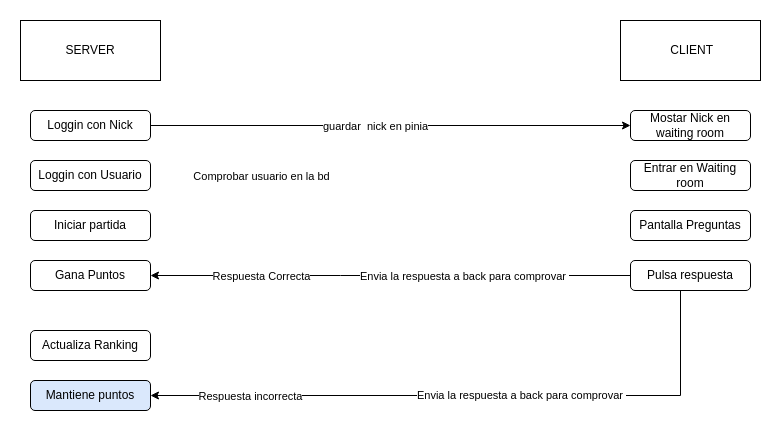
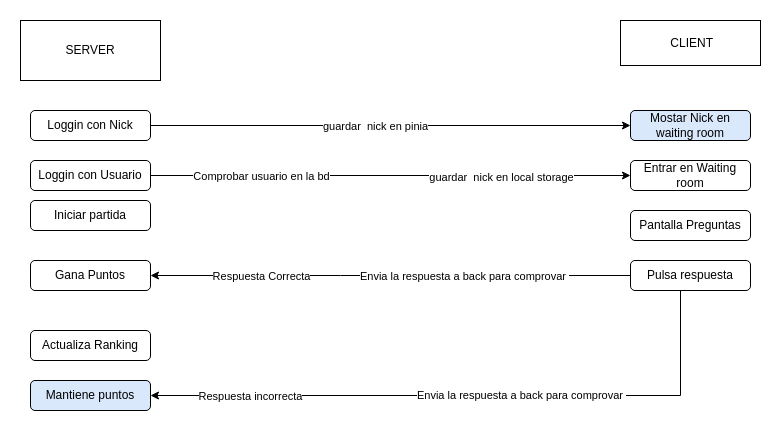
- <mxCell id="3" value="&amp;nbsp;CLIENT" style="rounded=0;whiteSpace=wrap;html=1;" vertex="1" parent="1"><mxGeometry x="620" y="20" width="140" height="60" as="geometry" /></mxCell>
+ <mxCell id="3" value="&amp;nbsp;CLIENT" style="rounded=0;whiteSpace=wrap;html=1;" vertex="1" parent="1"><mxGeometry x="620" y="20" width="140" height="45" as="geometry" /></mxCell>
- <mxCell id="9" value="Mostar Nick en waiting room" style="rounded=1;whiteSpace=wrap;html=1;" vertex="1" parent="1"><mxGeometry x="630" y="110" width="120" height="30" as="geometry" /></mxCell>
+ <mxCell id="9" value="Mostar Nick en waiting room" style="rounded=1;whiteSpace=wrap;html=1;fillColor=#dae8fc;" vertex="1" parent="1"><mxGeometry x="630" y="110" width="120" height="30" as="geometry" /></mxCell>
+ <mxCell id="10" style="edgeStyle=orthogonalEdgeStyle;rounded=0;orthogonalLoop=1;jettySize=auto;html=1;entryX=0;entryY=0.5;entryDx=0;entryDy=0;" edge="1" parent="1" source="12" target="13"><mxGeometry relative="1" as="geometry" /></mxCell>
+ <mxCell id="11" value="guardar&amp;nbsp; nick en local storage" style="edgeLabel;html=1;align=center;verticalAlign=middle;resizable=0;points=[];" vertex="1" connectable="0" parent="10"><mxGeometry x="0.125" y="2" relative="1" as="geometry"><mxPoint x="80" y="3" as="offset" /></mxGeometry></mxCell>
- <mxCell id="4" value="Iniciar partida" style="rounded=1;whiteSpace=wrap;html=1;" vertex="1" parent="1"><mxGeometry x="30" y="210" width="120" height="30" as="geometry" /></mxCell>
+ <mxCell id="4" value="Iniciar partida" style="rounded=1;whiteSpace=wrap;html=1;" vertex="1" parent="1"><mxGeometry x="30" y="200" width="120" height="30" as="geometry" /></mxCell>
